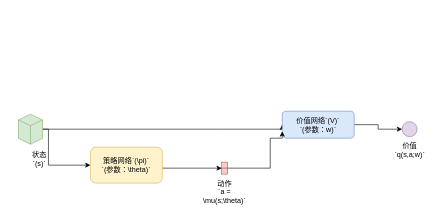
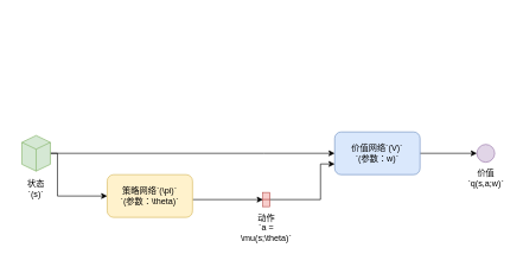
- <mxCell id="12" value="&lt;div&gt;价值网络`(V)`&lt;/div&gt;&lt;div&gt;`(参数：w)`&lt;br&gt;&lt;/div&gt;" style="rounded=1;whiteSpace=wrap;html=1;fillColor=#dae8fc;strokeColor=#6c8ebf;" vertex="1" parent="1"><mxGeometry x="470" y="185" width="120" height="45" as="geometry" /></mxCell>
+ <mxCell id="12" value="&lt;div&gt;价值网络`(V)`&lt;/div&gt;&lt;div&gt;`(参数：w)`&lt;br&gt;&lt;/div&gt;" style="rounded=1;whiteSpace=wrap;html=1;fillColor=#dae8fc;strokeColor=#6c8ebf;" vertex="1" parent="1"><mxGeometry x="470" y="185" width="120" height="60" as="geometry" /></mxCell>
- <mxCell id="5" value="&lt;div&gt;状态&lt;/div&gt;&lt;div&gt;`(s)`&lt;br&gt;&lt;/div&gt;" style="text;strokeColor=none;align=center;fillColor=none;html=1;verticalAlign=middle;whiteSpace=wrap;rounded=0;" vertex="1" parent="1"><mxGeometry x="35" y="250" width="60" height="30" as="geometry" /></mxCell>
+ <mxCell id="5" value="&lt;div&gt;状态&lt;/div&gt;&lt;div&gt;`(s)`&lt;br&gt;&lt;/div&gt;" style="text;strokeColor=none;align=center;fillColor=none;html=1;verticalAlign=middle;whiteSpace=wrap;rounded=0;" vertex="1" parent="1"><mxGeometry x="20" y="250" width="60" height="30" as="geometry" /></mxCell>
